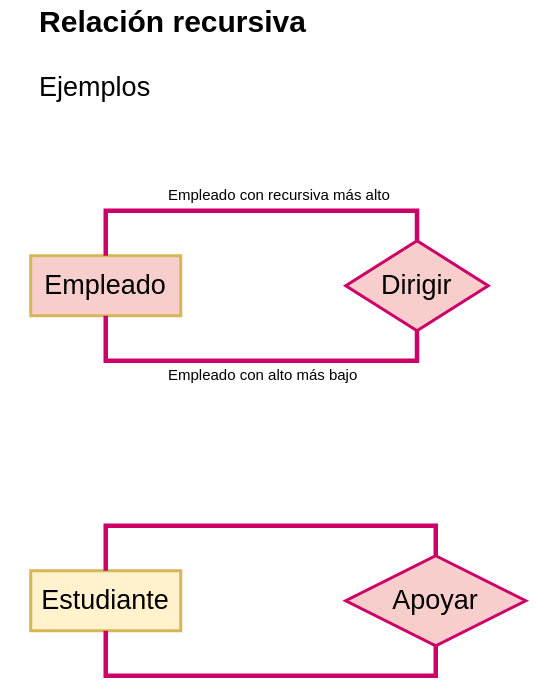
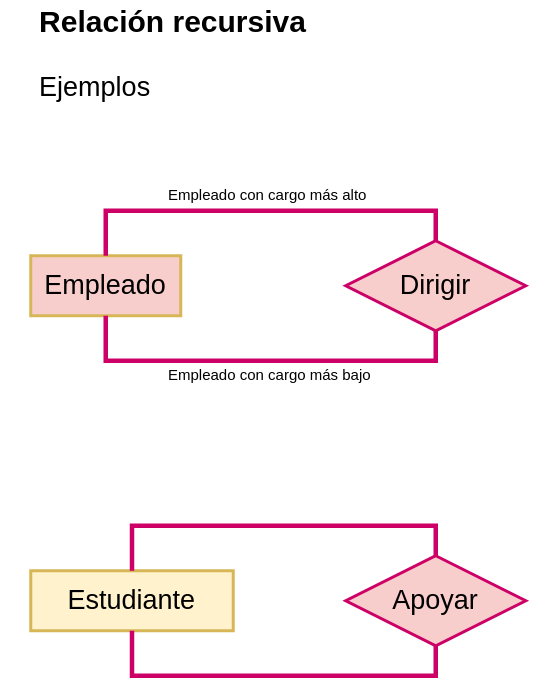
- <mxCell id="7" value="&lt;div style=&quot;text-align: center&quot;&gt;&lt;span&gt;&lt;font face=&quot;helvetica&quot; style=&quot;font-size: 10px&quot;&gt;Empleado con recursiva más alto&lt;/font&gt;&lt;/span&gt;&lt;/div&gt;" style="text;whiteSpace=wrap;html=1;fontSize=18;" vertex="1" parent="1"><mxGeometry x="110" y="110" width="150" height="40" as="geometry" /></mxCell>
+ <mxCell id="7" value="&lt;div style=&quot;text-align: center&quot;&gt;&lt;span&gt;&lt;font face=&quot;helvetica&quot; style=&quot;font-size: 10px&quot;&gt;Empleado con cargo más alto&lt;/font&gt;&lt;/span&gt;&lt;/div&gt;" style="text;whiteSpace=wrap;html=1;fontSize=18;" vertex="1" parent="1"><mxGeometry x="110" y="110" width="150" height="40" as="geometry" /></mxCell>
- <mxCell id="6" value="Dirigir" style="shape=rhombus;perimeter=rhombusPerimeter;whiteSpace=wrap;html=1;align=center;fontSize=18;strokeWidth=2;fillColor=#f8cecc;strokeColor=#CC0066;" vertex="1" parent="1"><mxGeometry x="230" y="160" width="95" height="60" as="geometry" /></mxCell>
+ <mxCell id="6" value="Dirigir" style="shape=rhombus;perimeter=rhombusPerimeter;whiteSpace=wrap;html=1;align=center;fontSize=18;strokeWidth=2;fillColor=#f8cecc;strokeColor=#CC0066;" vertex="1" parent="1"><mxGeometry x="230" y="160" width="120" height="60" as="geometry" /></mxCell>
- <mxCell id="8" value="&lt;div style=&quot;text-align: center&quot;&gt;&lt;span&gt;&lt;font face=&quot;helvetica&quot; style=&quot;font-size: 10px&quot;&gt;Empleado con alto más bajo&lt;/font&gt;&lt;/span&gt;&lt;/div&gt;" style="text;whiteSpace=wrap;html=1;fontSize=18;" vertex="1" parent="1"><mxGeometry x="110" y="230" width="150" height="40" as="geometry" /></mxCell>
+ <mxCell id="8" value="&lt;div style=&quot;text-align: center&quot;&gt;&lt;span&gt;&lt;font face=&quot;helvetica&quot; style=&quot;font-size: 10px&quot;&gt;Empleado con cargo más bajo&lt;/font&gt;&lt;/span&gt;&lt;/div&gt;" style="text;whiteSpace=wrap;html=1;fontSize=18;" vertex="1" parent="1"><mxGeometry x="110" y="230" width="150" height="40" as="geometry" /></mxCell>
- <mxCell id="9" value="&lt;span style=&quot;font-size: 18px&quot;&gt;Estudiante&lt;/span&gt;" style="whiteSpace=wrap;html=1;align=center;strokeWidth=2;fillColor=#fff2cc;strokeColor=#d6b656;" vertex="1" parent="1"><mxGeometry x="20" y="380" width="100" height="40" as="geometry" /></mxCell>
+ <mxCell id="9" value="&lt;span style=&quot;font-size: 18px&quot;&gt;Estudiante&lt;/span&gt;" style="whiteSpace=wrap;html=1;align=center;strokeWidth=2;fillColor=#fff2cc;strokeColor=#d6b656;" vertex="1" parent="1"><mxGeometry x="20" y="380" width="135" height="40" as="geometry" /></mxCell>
